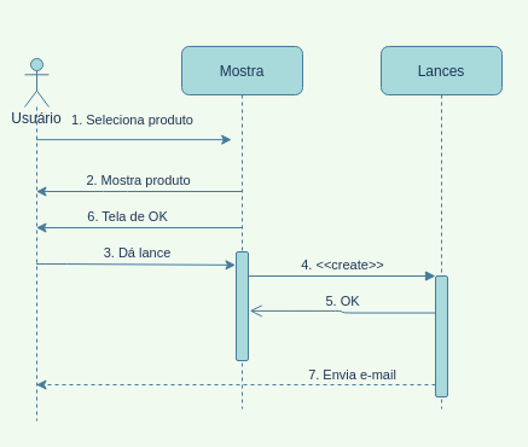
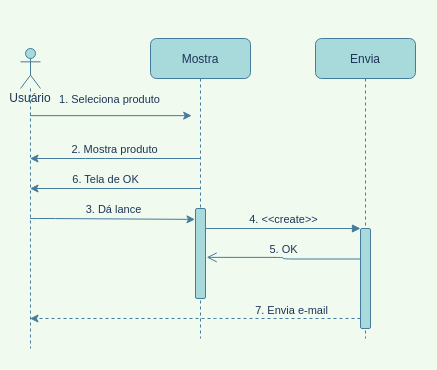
- <mxCell id="18" value="Lances" style="shape=umlLifeline;perimeter=lifelinePerimeter;container=1;collapsible=0;recursiveResize=0;shadow=0;strokeWidth=1;fillColor=#A8DADC;strokeColor=#457B9D;fontColor=#1D3557;rounded=1;" vertex="1" parent="17"><mxGeometry x="4" y="18" width="100" height="300" as="geometry" /></mxCell>
+ <mxCell id="18" value="Envia" style="shape=umlLifeline;perimeter=lifelinePerimeter;container=1;collapsible=0;recursiveResize=0;shadow=0;strokeWidth=1;fillColor=#A8DADC;strokeColor=#457B9D;fontColor=#1D3557;rounded=1;" vertex="1" parent="17"><mxGeometry x="4" y="18" width="100" height="300" as="geometry" /></mxCell>
